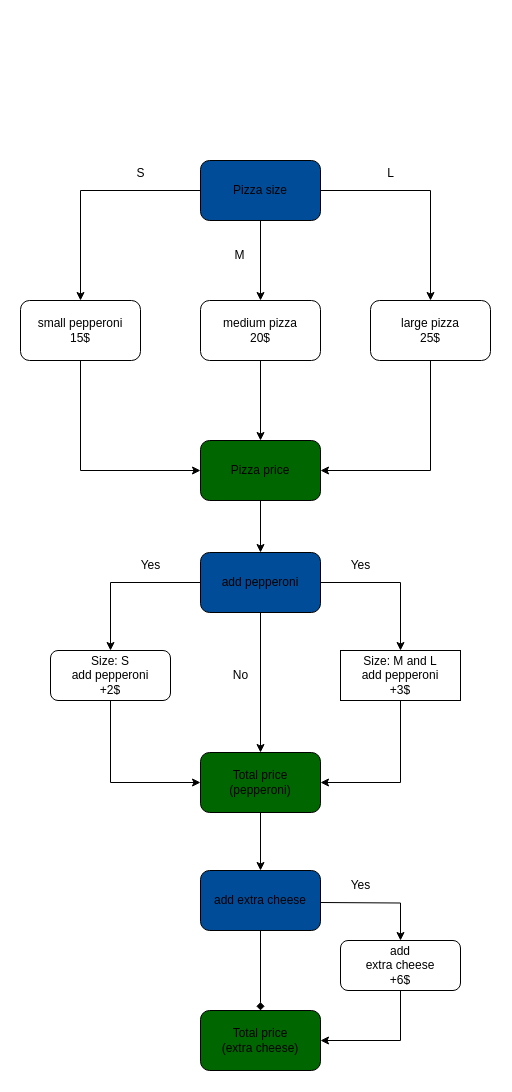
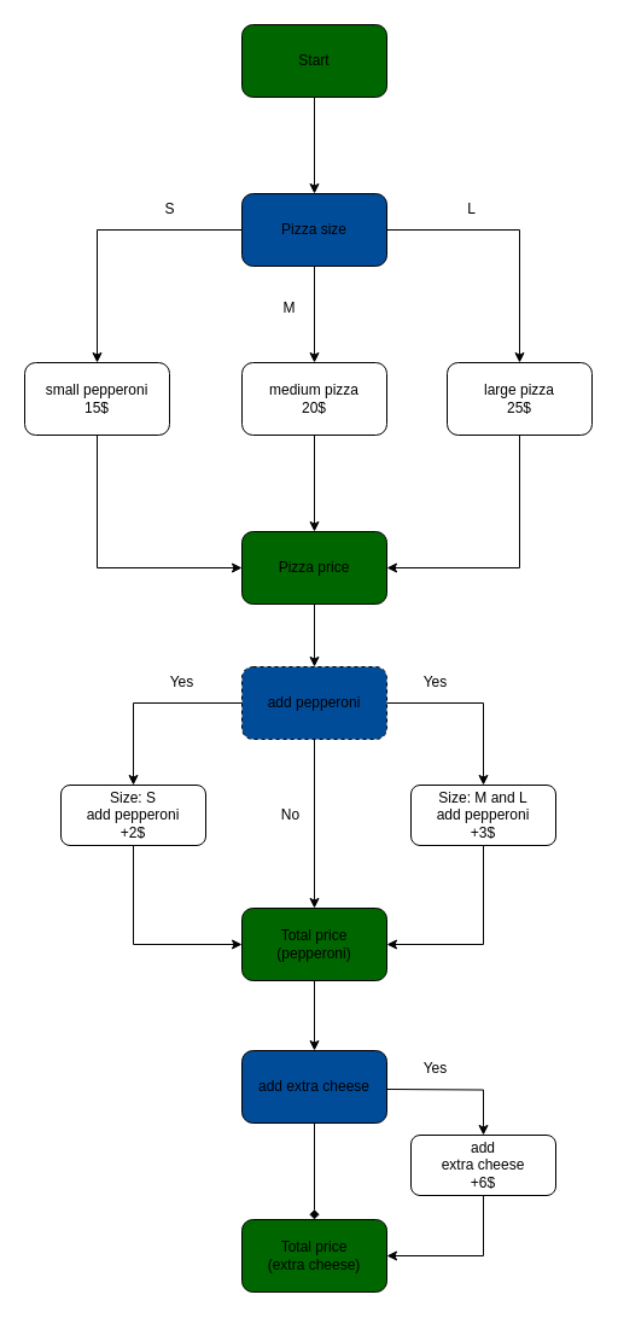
+ <mxCell id="3" value="Start" style="rounded=1;whiteSpace=wrap;html=1;fillColor=#006600;" vertex="1" parent="1"><mxGeometry x="200" y="20" width="120" height="60" as="geometry" /></mxCell>
+ <mxCell id="2" value="" style="edgeStyle=orthogonalEdgeStyle;rounded=0;orthogonalLoop=1;jettySize=auto;html=1;" edge="1" parent="1" source="3" target="7"><mxGeometry relative="1" as="geometry" /></mxCell>
- <mxCell id="29" value="add pepperoni" style="whiteSpace=wrap;html=1;rounded=1;fillColor=#004C99;" vertex="1" parent="1"><mxGeometry x="200" y="552" width="120" height="60" as="geometry" /></mxCell>
+ <mxCell id="29" value="add pepperoni" style="whiteSpace=wrap;html=1;rounded=1;fillColor=#004C99;dashed=1;" vertex="1" parent="1"><mxGeometry x="200" y="552" width="120" height="60" as="geometry" /></mxCell>
- <mxCell id="31" value="Size: M and L&lt;br&gt;add pepperoni&lt;br&gt;+3$" style="whiteSpace=wrap;html=1;rounded=0;" vertex="1" parent="1"><mxGeometry x="340" y="650" width="120" height="50" as="geometry" /></mxCell>
+ <mxCell id="31" value="Size: M and L&lt;br&gt;add pepperoni&lt;br&gt;+3$" style="whiteSpace=wrap;html=1;rounded=1;" vertex="1" parent="1"><mxGeometry x="340" y="650" width="120" height="50" as="geometry" /></mxCell>
